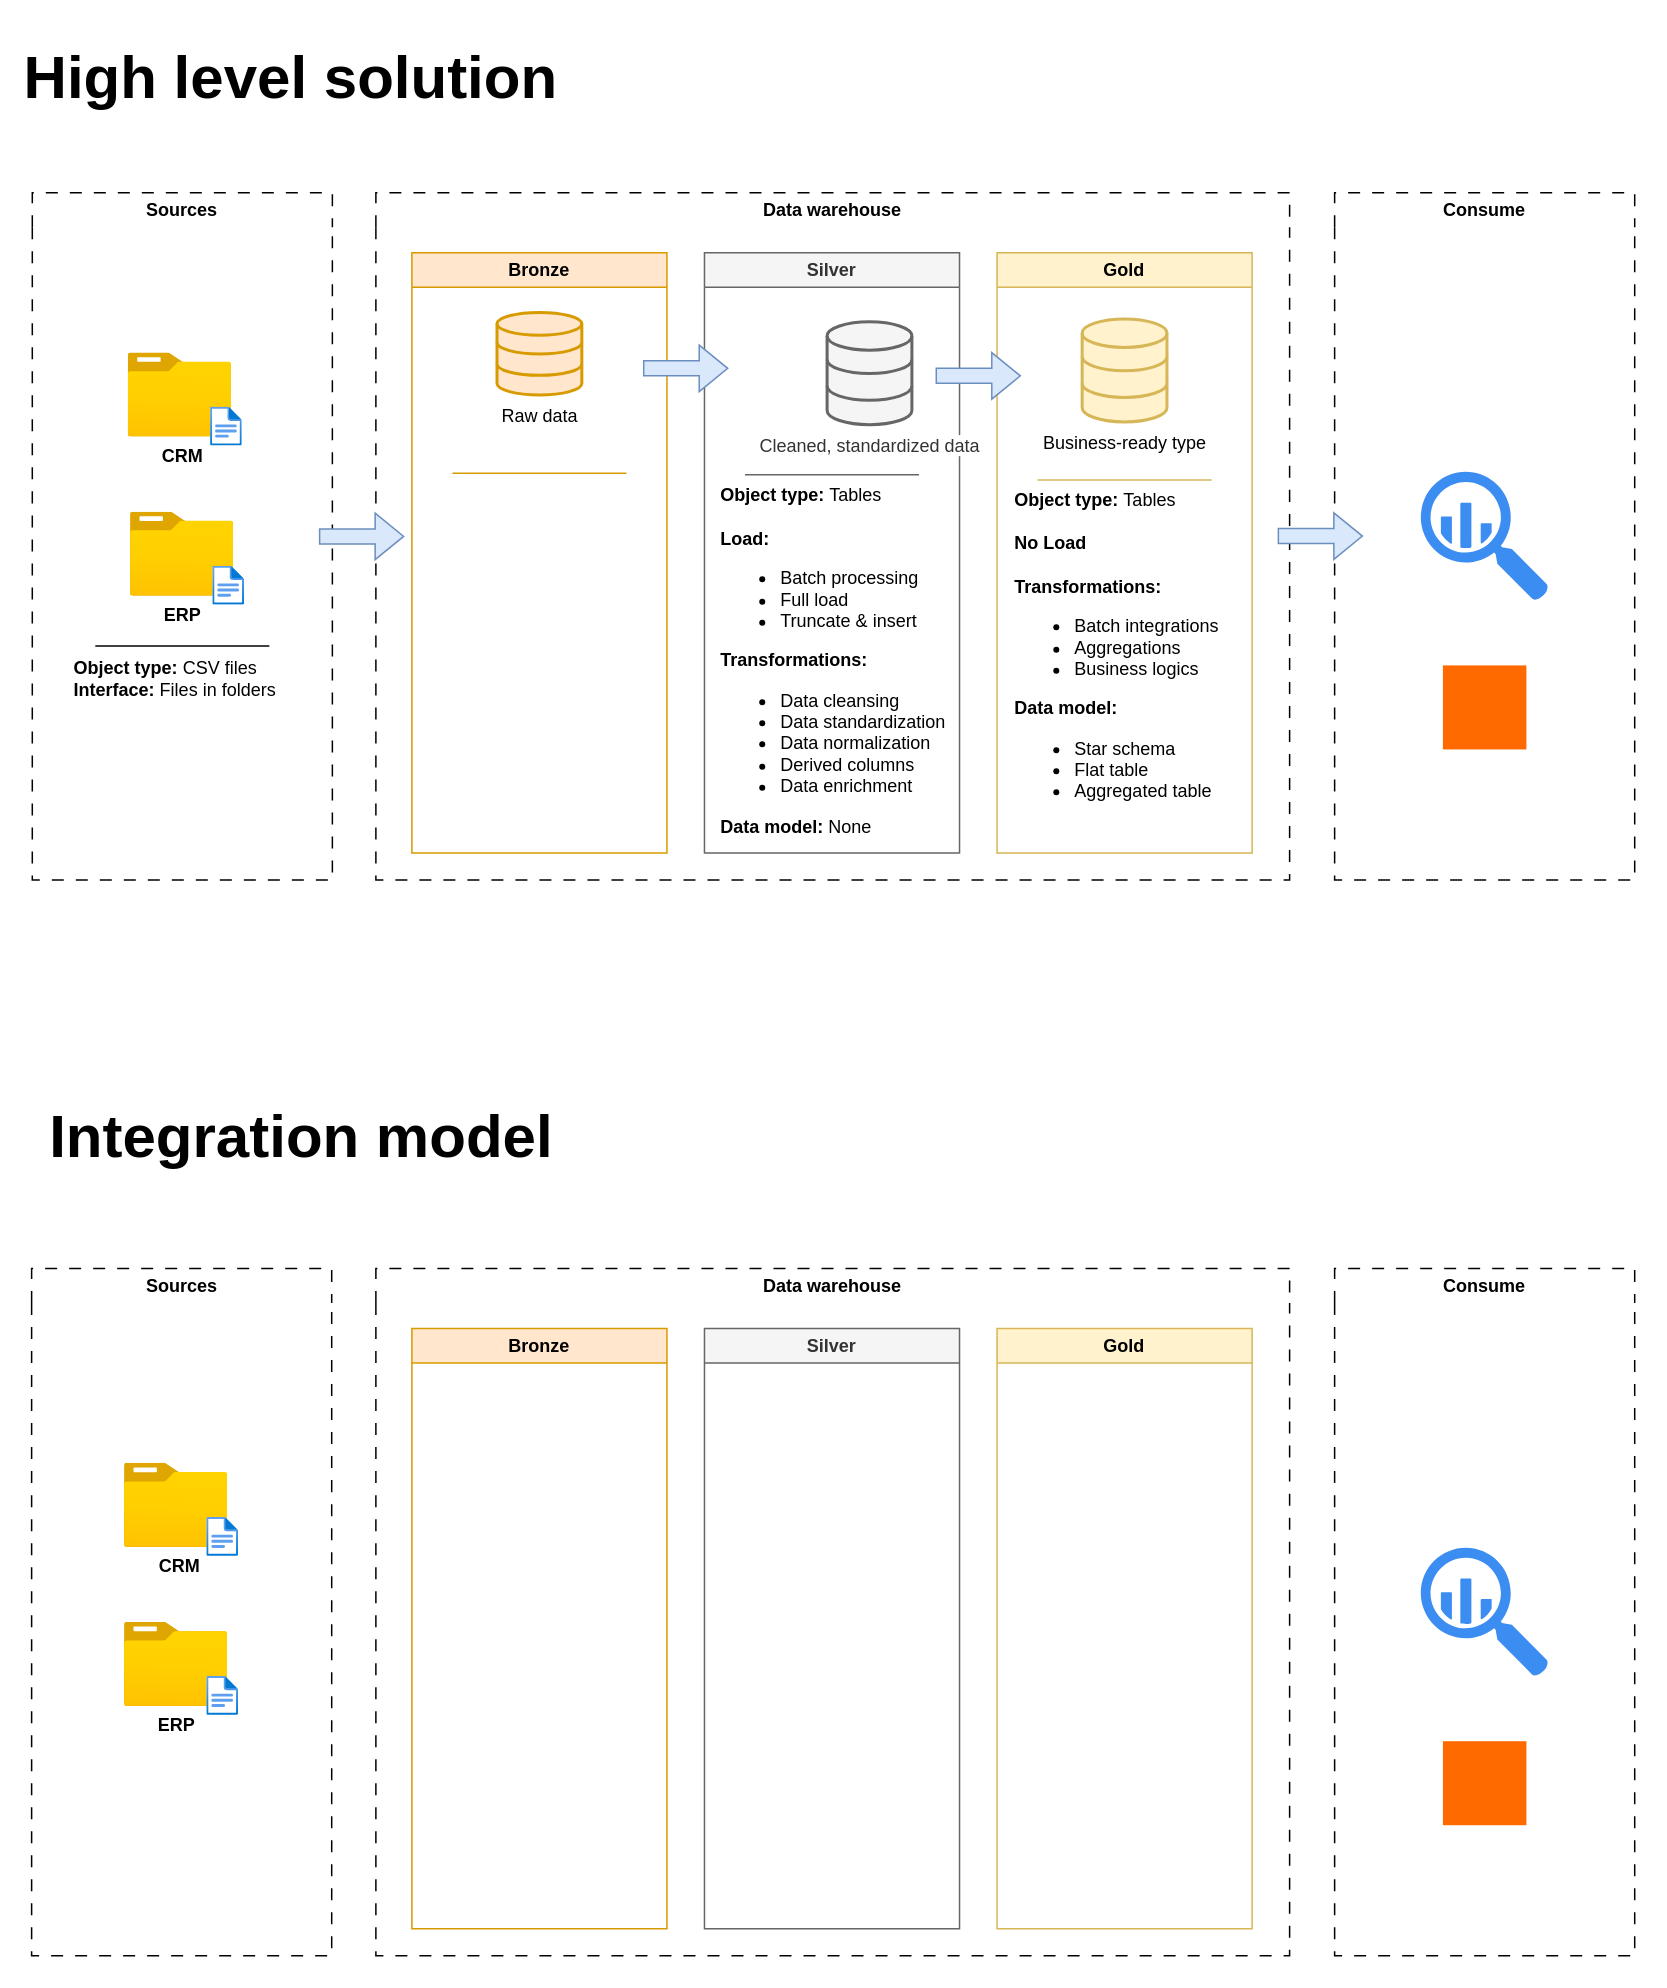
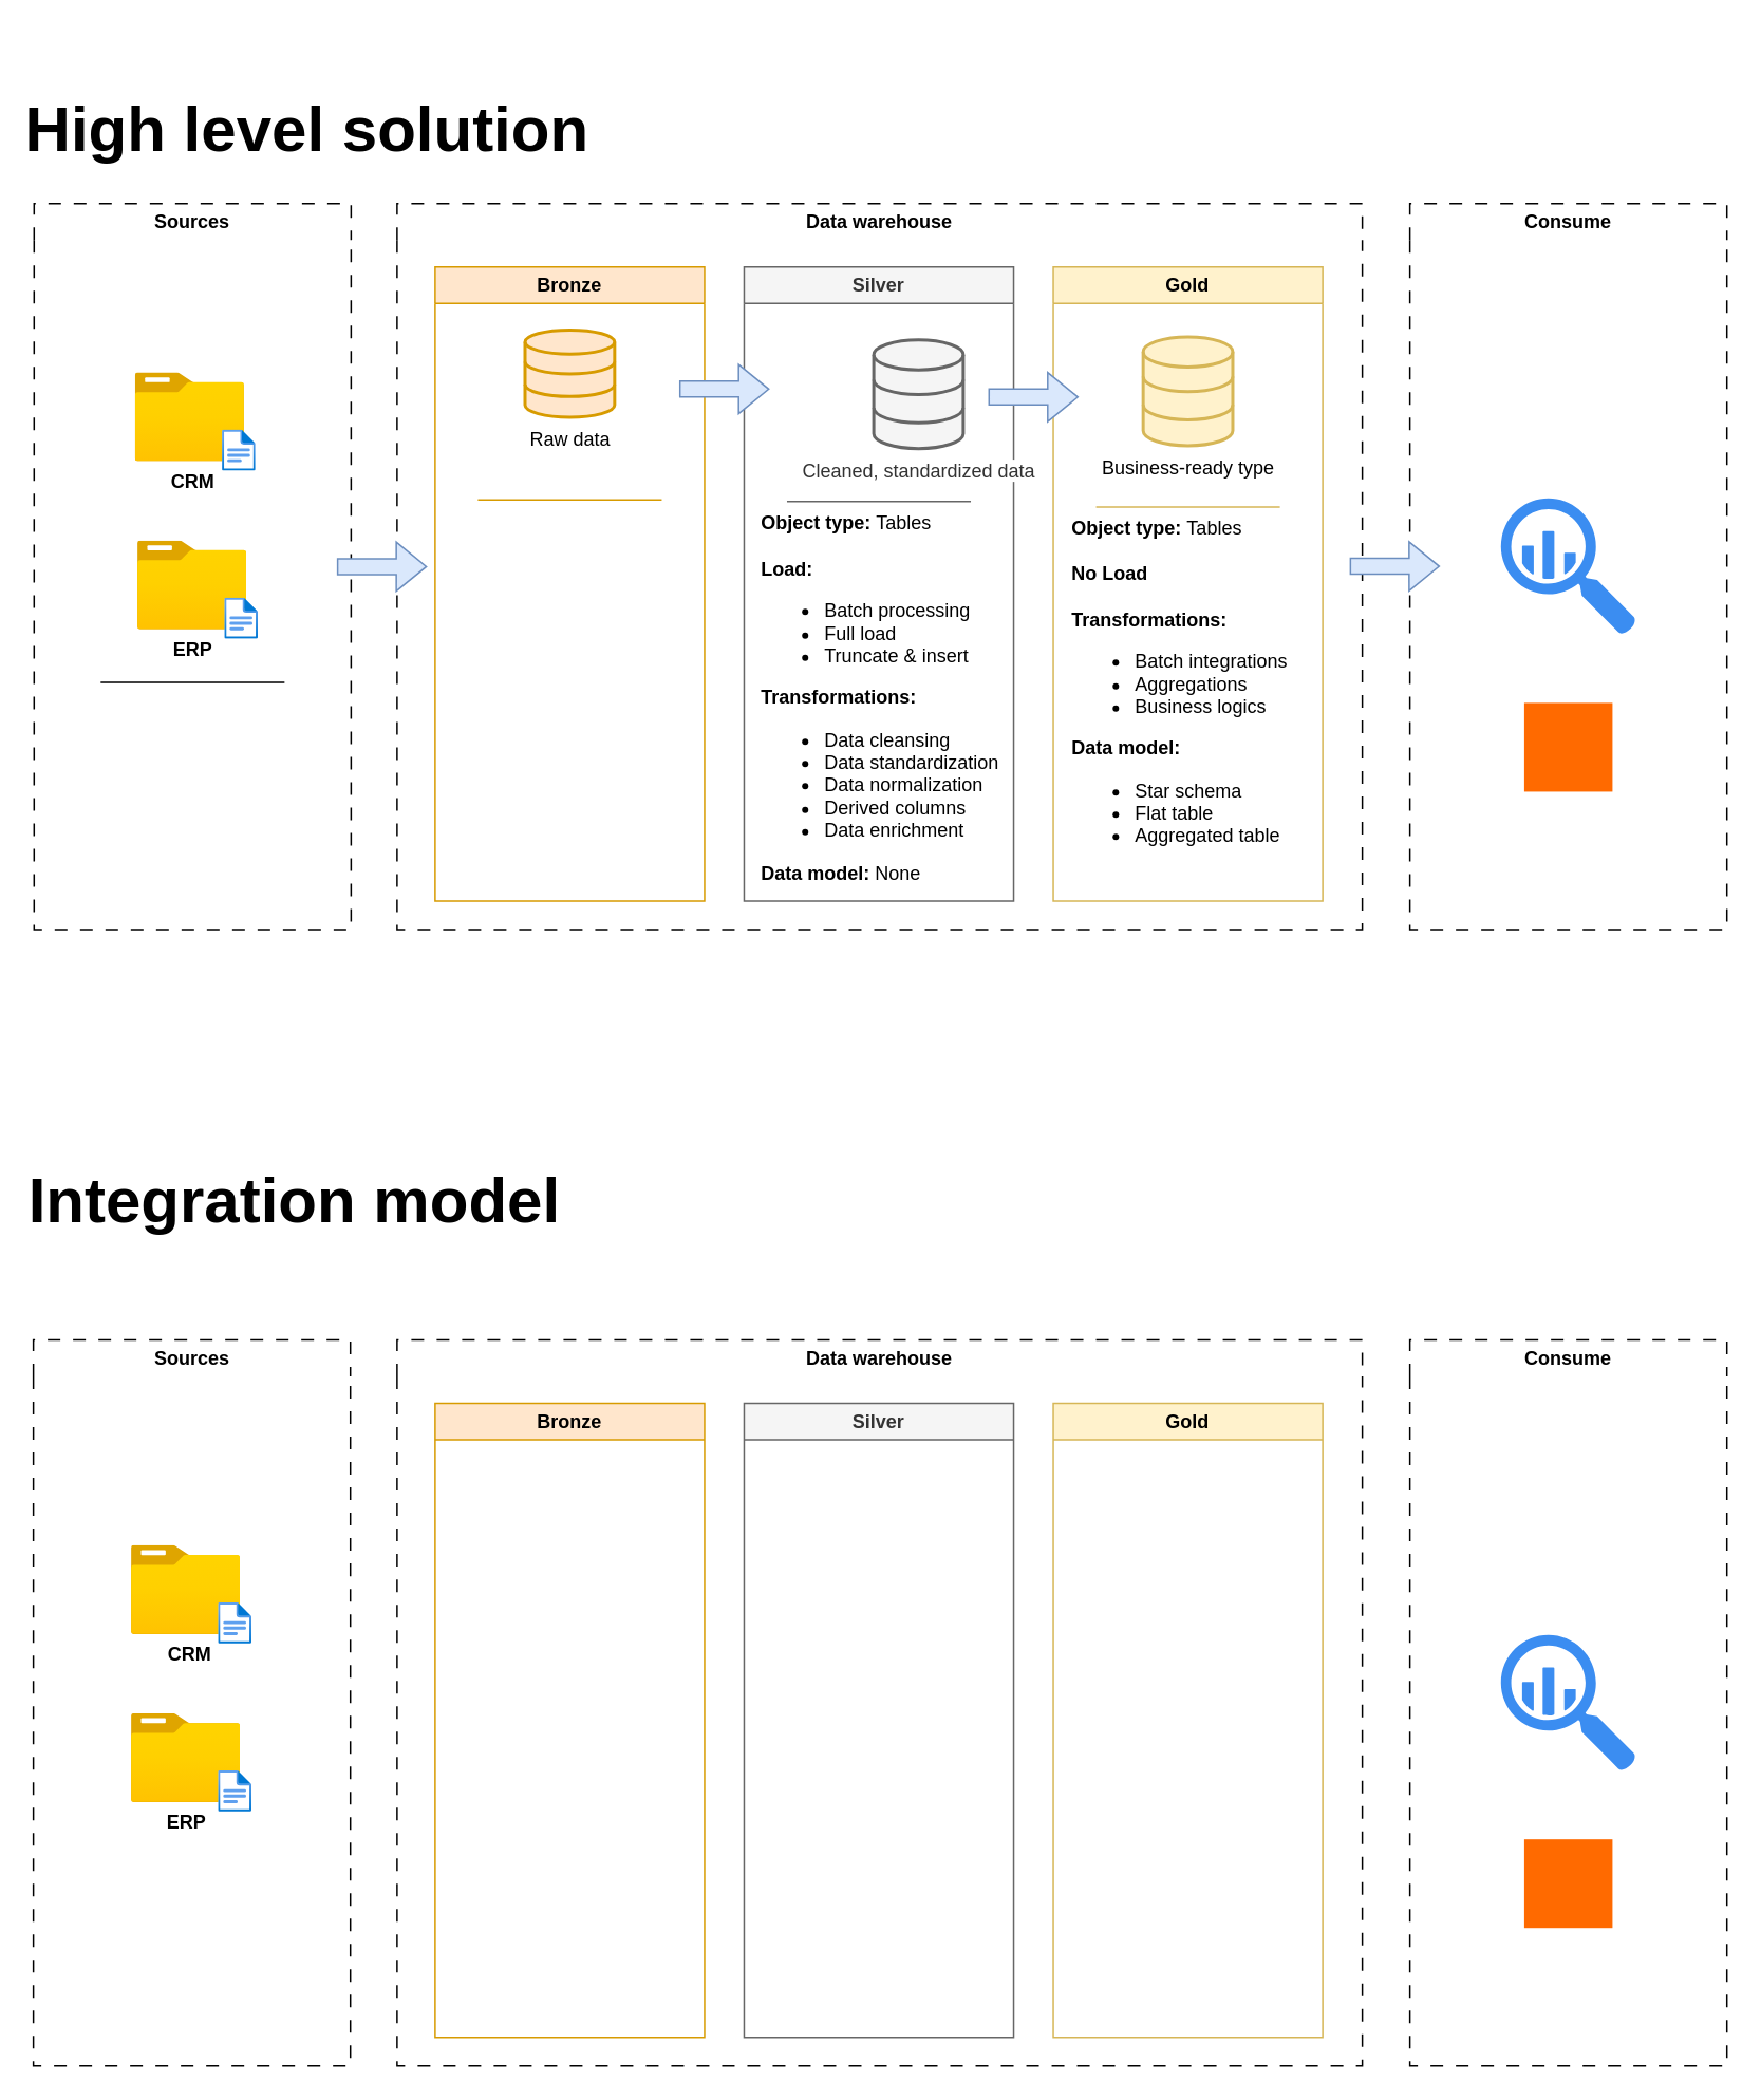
- <mxCell id="34" value="High level solution" style="text;html=1;align=center;verticalAlign=middle;resizable=0;points=[];autosize=1;strokeColor=none;fillColor=none;fontStyle=1;fontSize=40;" parent="1" vertex="1"><mxGeometry x="21" y="20" width="343" height="60" as="geometry" /></mxCell>
+ <mxCell id="34" value="High level solution" style="text;html=1;align=center;verticalAlign=middle;resizable=0;points=[];autosize=1;strokeColor=none;fillColor=none;fontStyle=1;fontSize=40;" parent="1" vertex="1"><mxGeometry x="21" y="50" width="343" height="60" as="geometry" /></mxCell>
- <mxCell id="12" value="&lt;b&gt;Object type:&lt;/b&gt; CSV files&lt;div&gt;&lt;b&gt;Interface: &lt;/b&gt;Files in folders&lt;/div&gt;" style="text;html=1;align=left;verticalAlign=middle;resizable=0;points=[];autosize=1;strokeColor=none;fillColor=none;" parent="2" vertex="1"><mxGeometry x="25.55" y="303" width="153" height="41" as="geometry" /></mxCell>
- <mxCell id="33" value="Integration model" style="text;html=1;align=center;verticalAlign=middle;resizable=0;points=[];autosize=1;strokeColor=none;fillColor=none;fontStyle=1;fontSize=40;" parent="1" vertex="1"><mxGeometry x="36" y="726" width="327" height="60" as="geometry" /></mxCell>
+ <mxCell id="33" value="Integration model" style="text;html=1;align=center;verticalAlign=middle;resizable=0;points=[];autosize=1;strokeColor=none;fillColor=none;fontStyle=1;fontSize=40;" parent="1" vertex="1"><mxGeometry x="21" y="726" width="327" height="60" as="geometry" /></mxCell>
